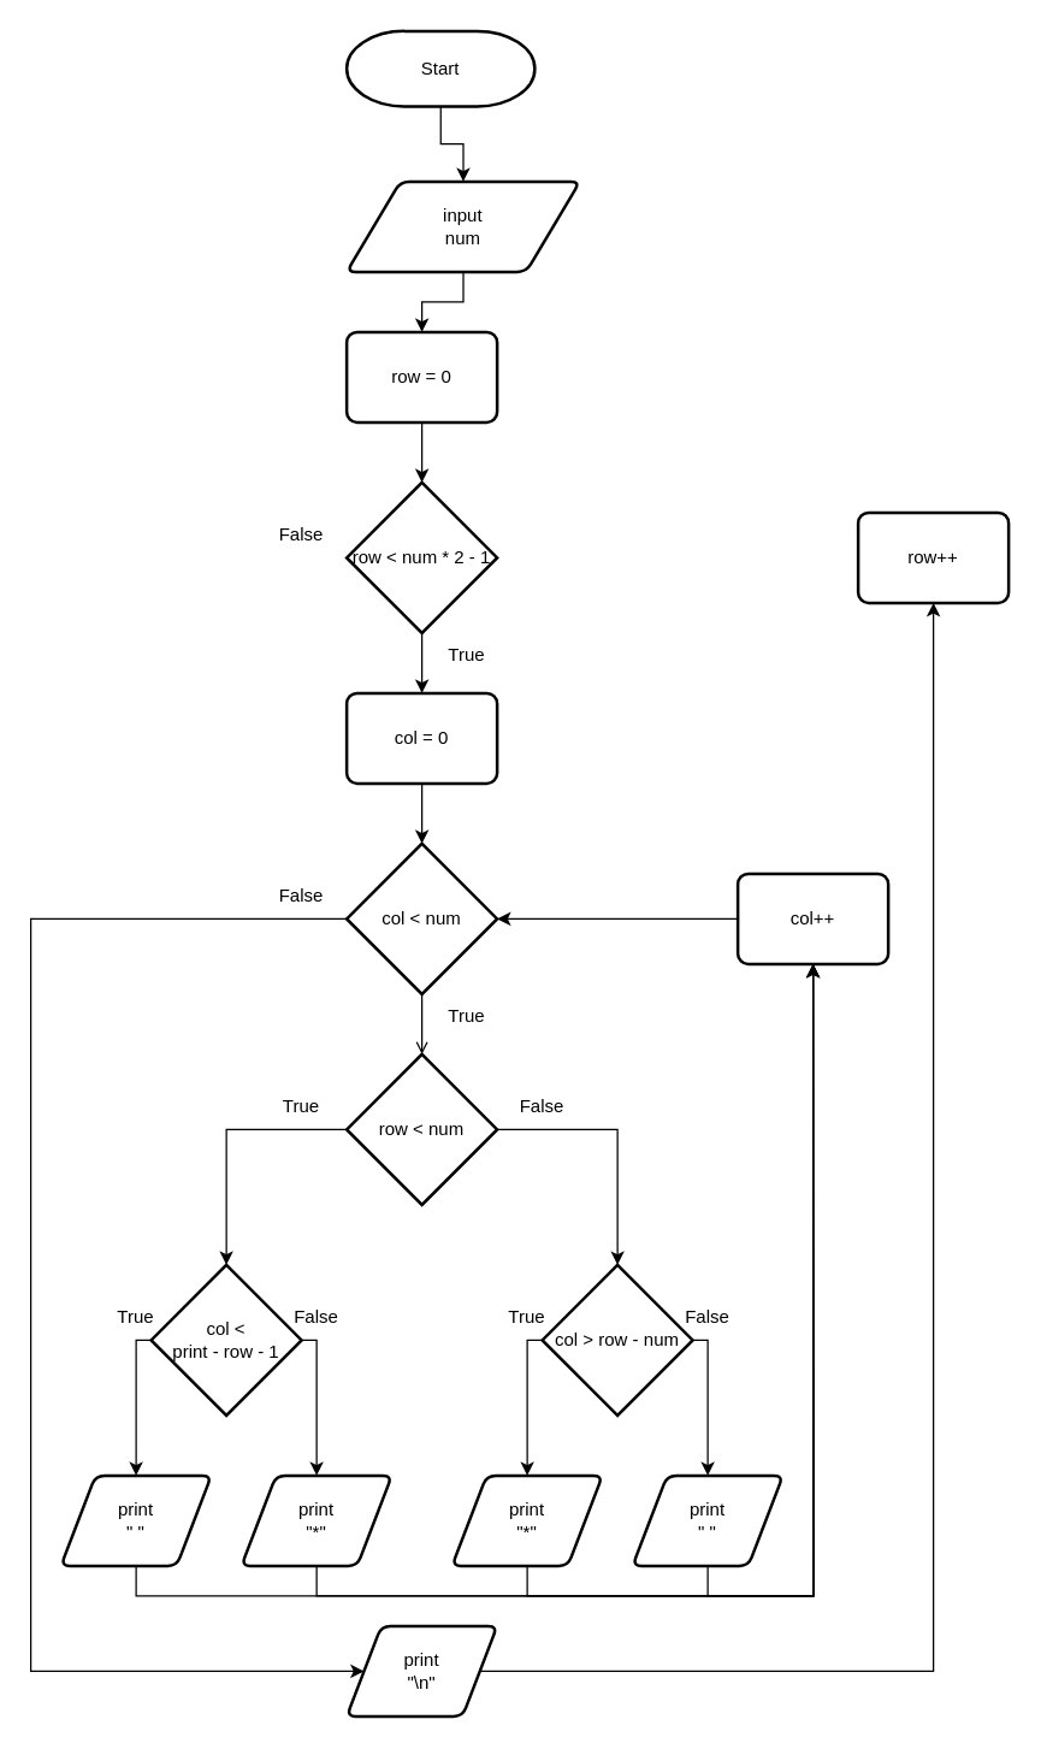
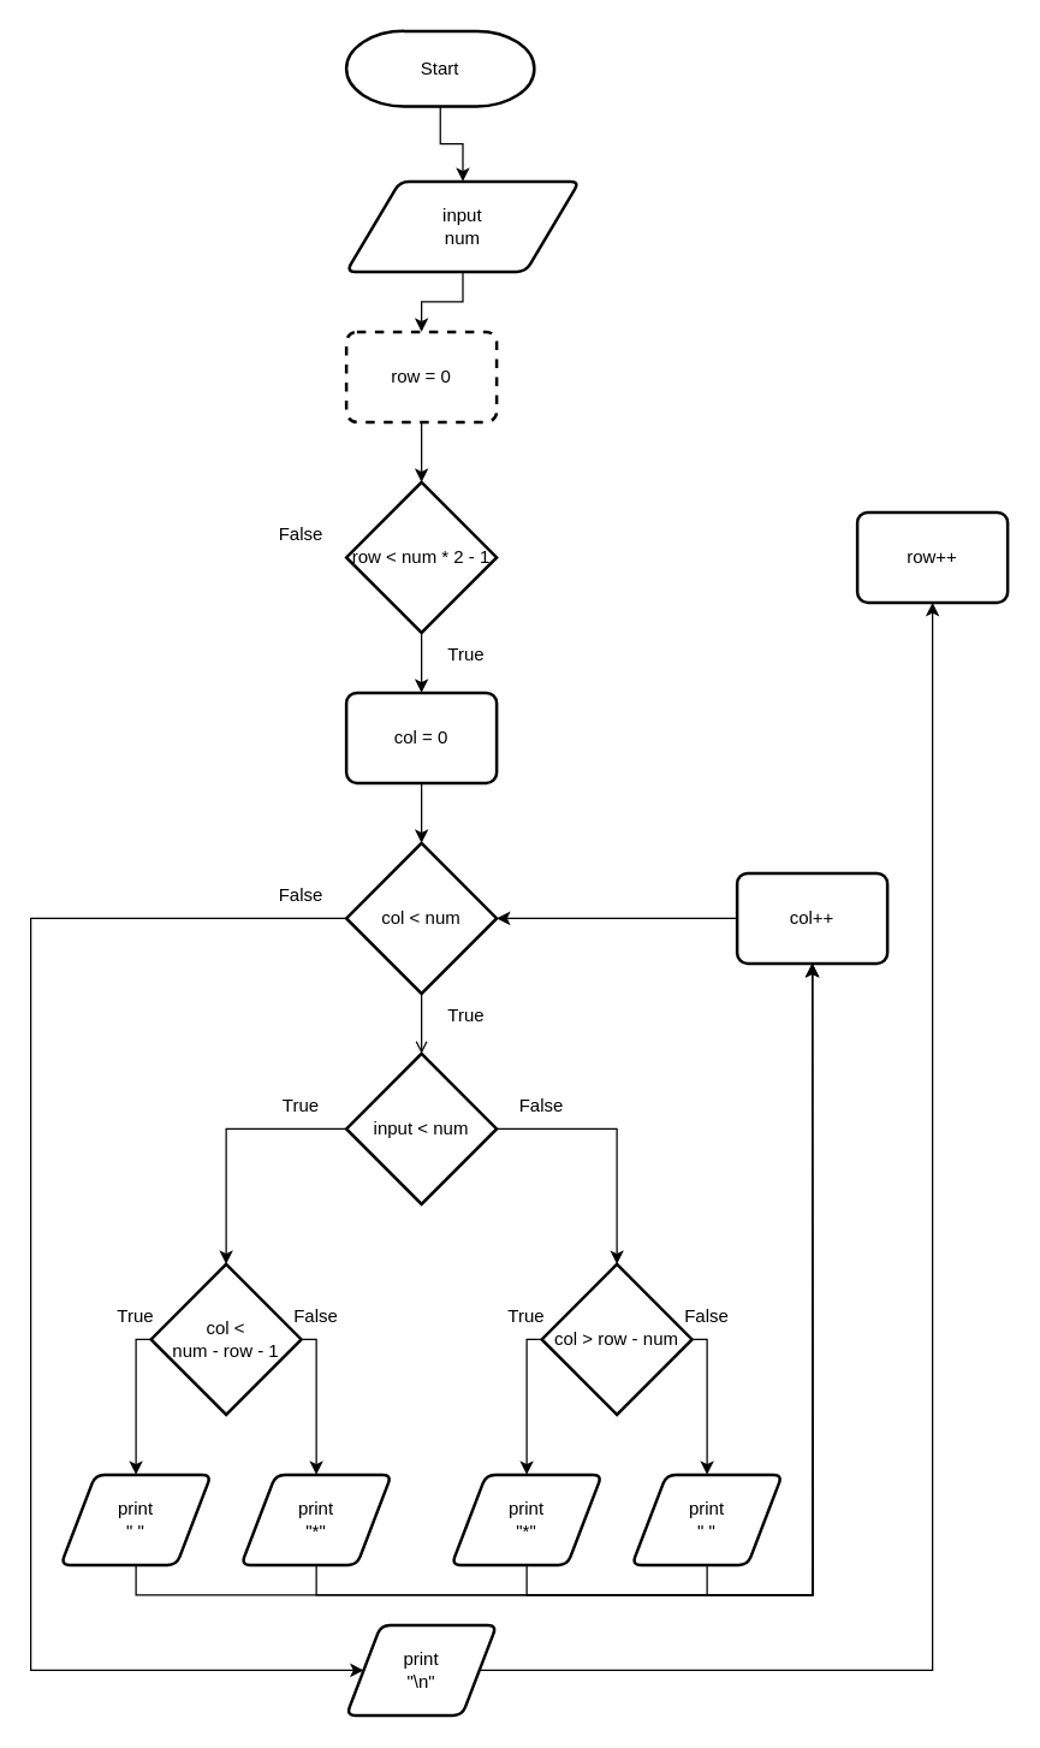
- <mxCell id="7" value="row = 0" style="rounded=1;whiteSpace=wrap;html=1;absoluteArcSize=1;arcSize=14;strokeWidth=2;" parent="1" vertex="1"><mxGeometry x="230" y="220" width="100" height="60" as="geometry" /></mxCell>
+ <mxCell id="7" value="row = 0" style="rounded=1;whiteSpace=wrap;html=1;absoluteArcSize=1;arcSize=14;strokeWidth=2;dashed=1;" parent="1" vertex="1"><mxGeometry x="230" y="220" width="100" height="60" as="geometry" /></mxCell>
- <mxCell id="17" value="row &amp;lt; num" style="strokeWidth=2;html=1;shape=mxgraph.flowchart.decision;whiteSpace=wrap;" parent="1" vertex="1"><mxGeometry x="230" y="700" width="100" height="100" as="geometry" /></mxCell>
+ <mxCell id="17" value="input &amp;lt; num" style="strokeWidth=2;html=1;shape=mxgraph.flowchart.decision;whiteSpace=wrap;" parent="1" vertex="1"><mxGeometry x="230" y="700" width="100" height="100" as="geometry" /></mxCell>
- <mxCell id="20" value="&lt;div&gt;col &amp;lt;&lt;/div&gt;&lt;div&gt;print - row - 1&lt;/div&gt;" style="strokeWidth=2;html=1;shape=mxgraph.flowchart.decision;whiteSpace=wrap;" parent="1" vertex="1"><mxGeometry x="100" y="840" width="100" height="100" as="geometry" /></mxCell>
+ <mxCell id="20" value="&lt;div&gt;col &amp;lt;&lt;/div&gt;&lt;div&gt;num - row - 1&lt;/div&gt;" style="strokeWidth=2;html=1;shape=mxgraph.flowchart.decision;whiteSpace=wrap;" parent="1" vertex="1"><mxGeometry x="100" y="840" width="100" height="100" as="geometry" /></mxCell>
